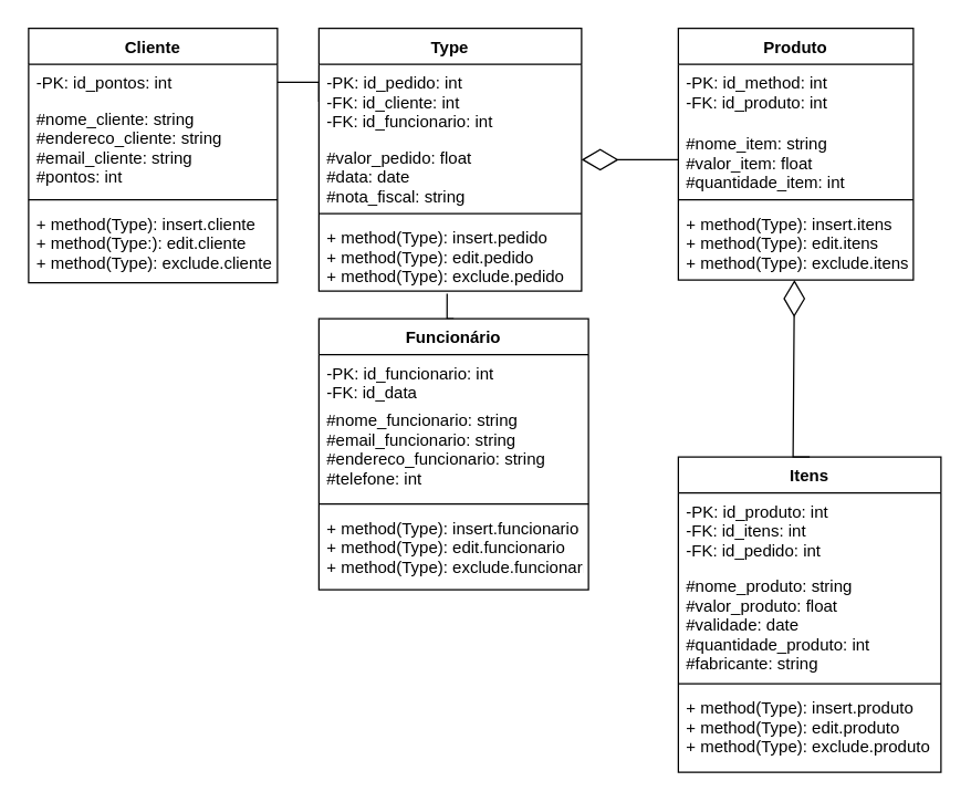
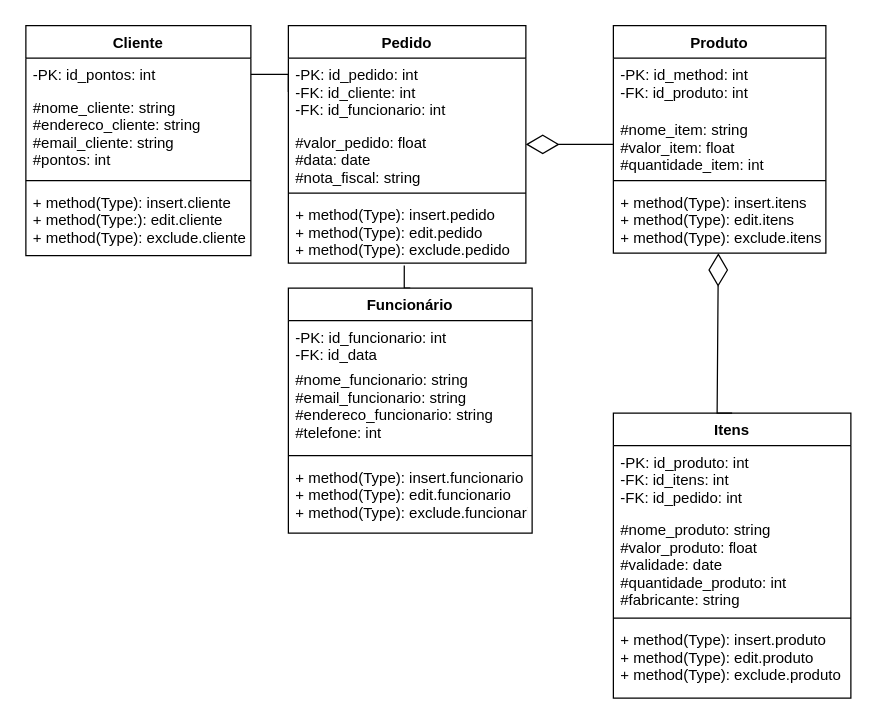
- <mxCell id="13" value="Type" style="swimlane;fontStyle=1;align=center;verticalAlign=top;childLayout=stackLayout;horizontal=1;startSize=26;horizontalStack=0;resizeParent=1;resizeParentMax=0;resizeLast=0;collapsible=1;marginBottom=0;" parent="1" vertex="1"><mxGeometry x="230" y="20" width="190" height="190" as="geometry" /></mxCell>
+ <mxCell id="13" value="Pedido" style="swimlane;fontStyle=1;align=center;verticalAlign=top;childLayout=stackLayout;horizontal=1;startSize=26;horizontalStack=0;resizeParent=1;resizeParentMax=0;resizeLast=0;collapsible=1;marginBottom=0;" parent="1" vertex="1"><mxGeometry x="230" y="20" width="190" height="190" as="geometry" /></mxCell>
